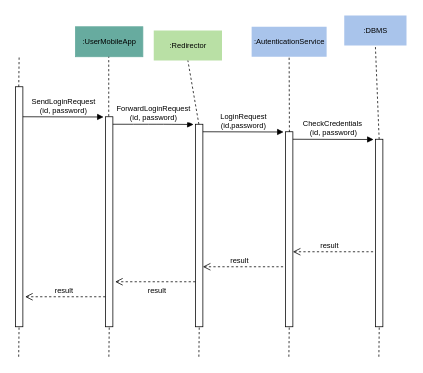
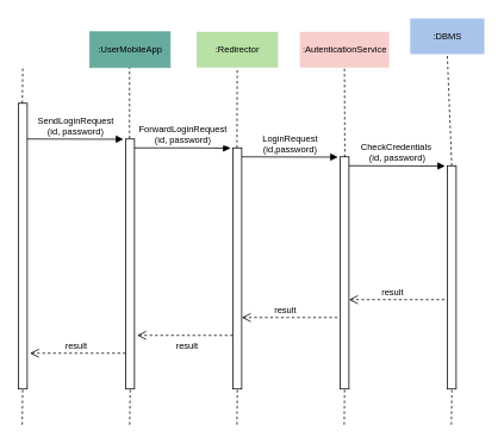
- <mxCell id="9" value=":AutenticationService" style="html=1;fontFamily=Helvetica;fontSize=10;align=center;strokeColor=none;fillColor=#A9C4EB;" vertex="1" parent="1"><mxGeometry x="335" y="35" width="100" height="40" as="geometry" /></mxCell>
+ <mxCell id="9" value=":AutenticationService" style="html=1;fontFamily=Helvetica;fontSize=10;align=center;strokeColor=none;fillColor=#f8cecc;" vertex="1" parent="1"><mxGeometry x="335" y="35" width="100" height="40" as="geometry" /></mxCell>
- <mxCell id="8" value=":Redirector" style="html=1;fontFamily=Helvetica;fontSize=10;align=center;fillColor=#B9E0A5;strokeColor=none;" vertex="1" parent="1"><mxGeometry x="204.5" y="40" width="91" height="40" as="geometry" /></mxCell>
+ <mxCell id="8" value=":Redirector" style="html=1;fontFamily=Helvetica;fontSize=10;align=center;fillColor=#B9E0A5;strokeColor=none;" vertex="1" parent="1"><mxGeometry x="219.5" y="35" width="91" height="40" as="geometry" /></mxCell>
